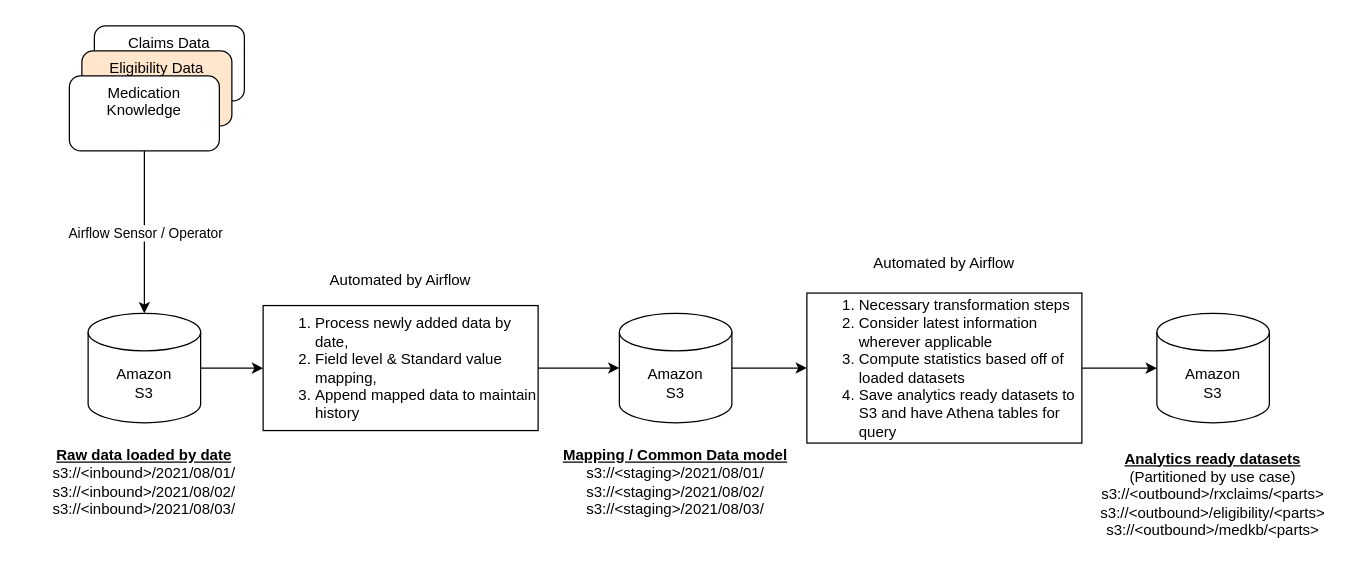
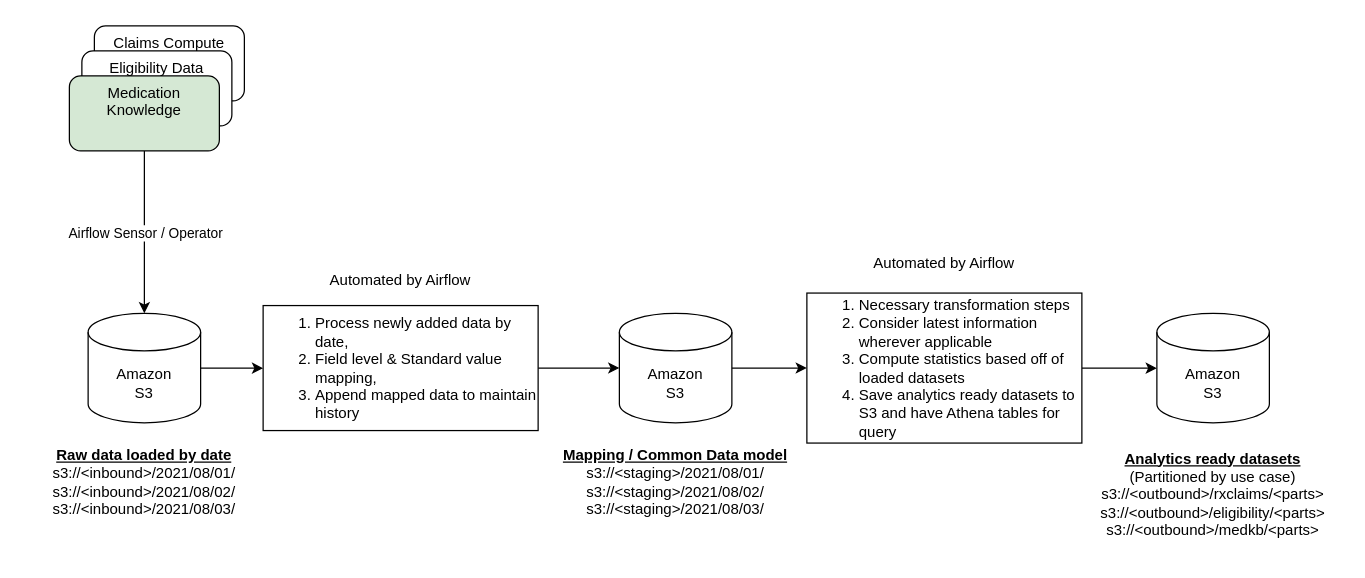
- <mxCell id="2" value="Claims Data" style="rounded=1;whiteSpace=wrap;html=1;verticalAlign=top;" vertex="1" parent="1"><mxGeometry x="75" y="20" width="120" height="60" as="geometry" /></mxCell>
+ <mxCell id="2" value="Claims Compute" style="rounded=1;whiteSpace=wrap;html=1;verticalAlign=top;" vertex="1" parent="1"><mxGeometry x="75" y="20" width="120" height="60" as="geometry" /></mxCell>
- <mxCell id="3" value="Eligibility Data" style="rounded=1;whiteSpace=wrap;html=1;verticalAlign=top;fillColor=#ffe6cc;" vertex="1" parent="1"><mxGeometry x="65" y="40" width="120" height="60" as="geometry" /></mxCell>
+ <mxCell id="3" value="Eligibility Data" style="rounded=1;whiteSpace=wrap;html=1;verticalAlign=top;" vertex="1" parent="1"><mxGeometry x="65" y="40" width="120" height="60" as="geometry" /></mxCell>
- <mxCell id="4" value="Medication Knowledge" style="rounded=1;whiteSpace=wrap;html=1;verticalAlign=top;" vertex="1" parent="1"><mxGeometry x="55" y="60" width="120" height="60" as="geometry" /></mxCell>
+ <mxCell id="4" value="Medication Knowledge" style="rounded=1;whiteSpace=wrap;html=1;verticalAlign=top;fillColor=#d5e8d4;" vertex="1" parent="1"><mxGeometry x="55" y="60" width="120" height="60" as="geometry" /></mxCell>
